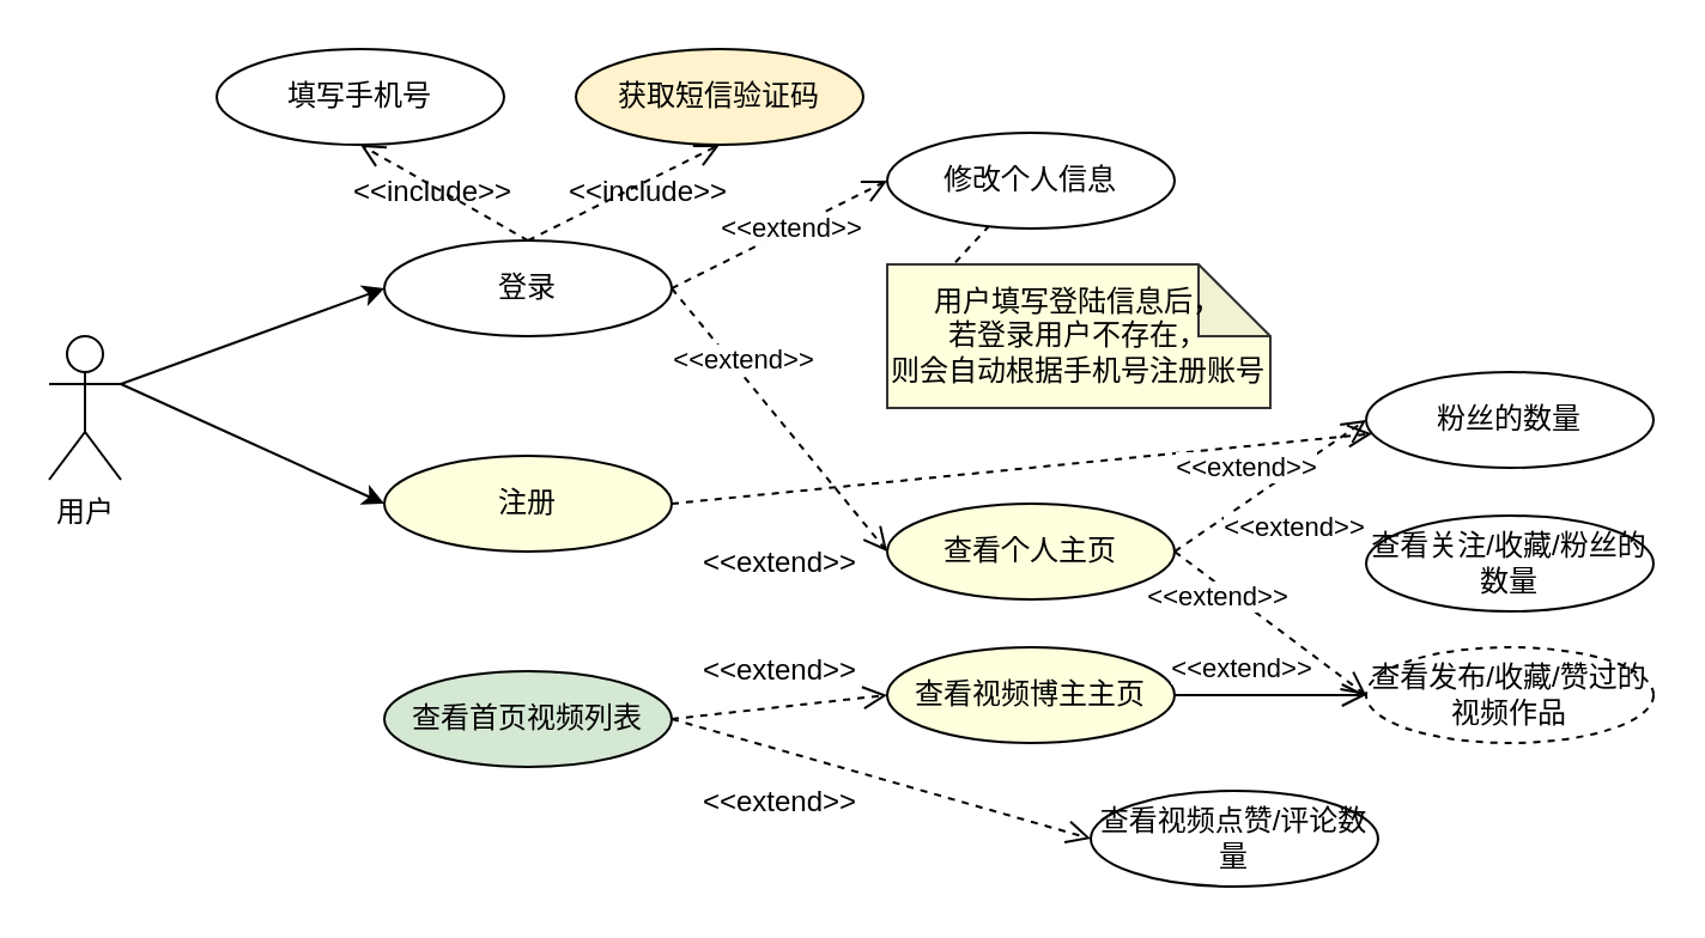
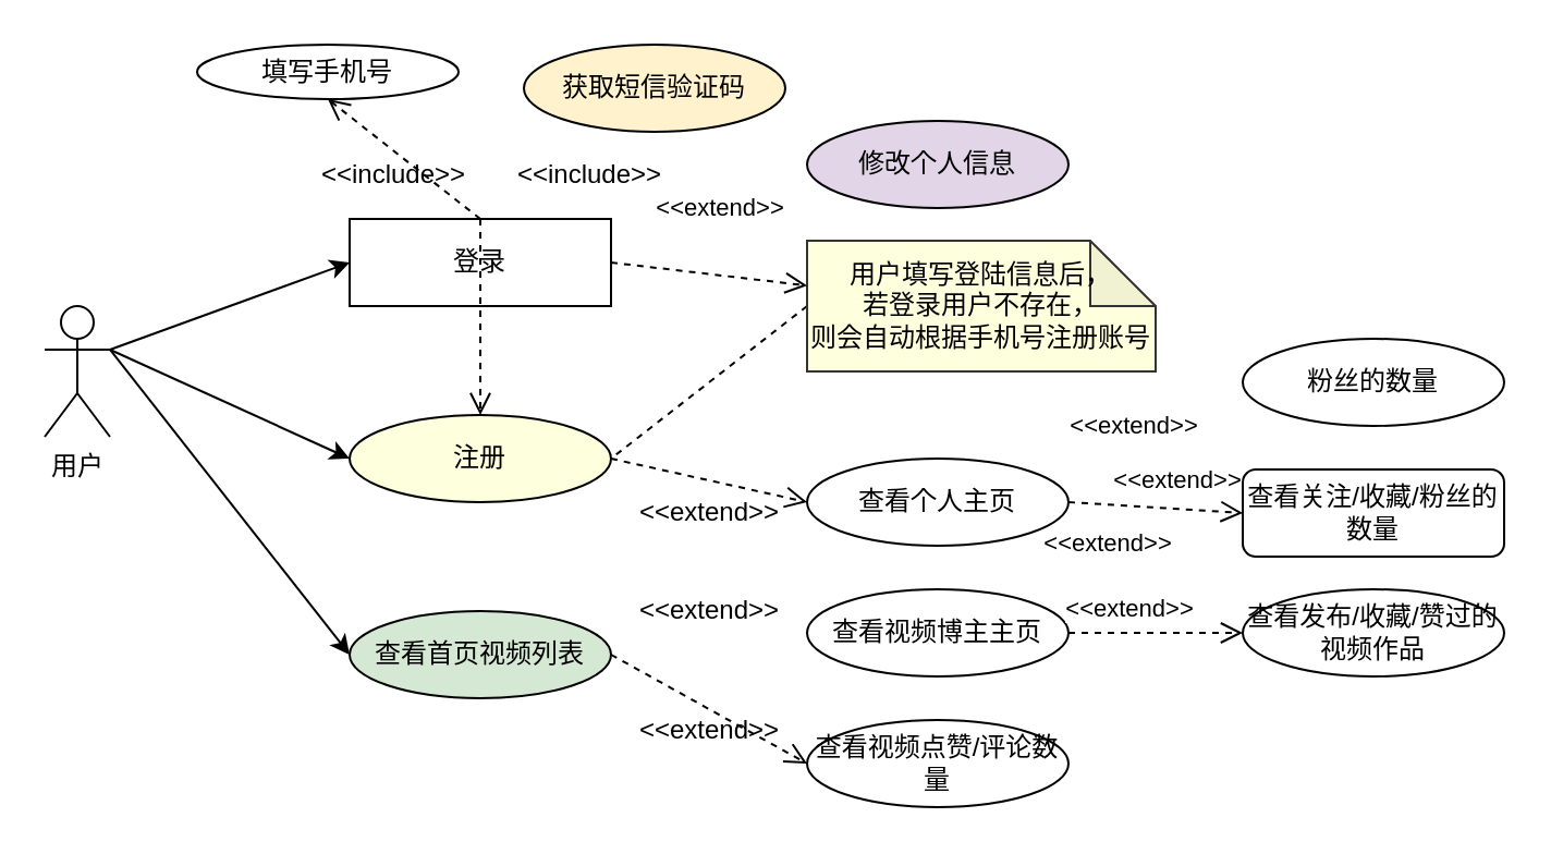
- <mxCell id="7" value="填写手机号" style="ellipse;whiteSpace=wrap;html=1;" parent="1" vertex="1"><mxGeometry x="90" y="20" width="120" height="40" as="geometry" /></mxCell>
+ <mxCell id="7" value="填写手机号" style="ellipse;whiteSpace=wrap;html=1;" parent="1" vertex="1"><mxGeometry x="90" y="20" width="120" height="25" as="geometry" /></mxCell>
- <mxCell id="20" value="修改个人信息" style="ellipse;whiteSpace=wrap;html=1;" parent="1" vertex="1"><mxGeometry x="370" y="55" width="120" height="40" as="geometry" /></mxCell>
+ <mxCell id="20" value="修改个人信息" style="ellipse;whiteSpace=wrap;html=1;fillColor=#e1d5e7;" parent="1" vertex="1"><mxGeometry x="370" y="55" width="120" height="40" as="geometry" /></mxCell>
- <mxCell id="10" value="" style="html=1;verticalAlign=bottom;endArrow=open;dashed=1;endSize=8;rounded=0;exitX=0.5;exitY=0;exitDx=0;exitDy=0;entryX=0.5;entryY=1;entryDx=0;entryDy=0;" parent="1" source="3" target="8" edge="1"><mxGeometry x="-0.4" y="9" relative="1" as="geometry"><mxPoint x="360" y="90" as="sourcePoint" /><mxPoint x="280" y="90" as="targetPoint" /><mxPoint as="offset" /></mxGeometry></mxCell>
+ <mxCell id="10" value="" style="html=1;verticalAlign=bottom;endArrow=open;dashed=1;endSize=8;rounded=0;exitX=0.5;exitY=0;exitDx=0;exitDy=0;" parent="1" source="3" target="4" edge="1"><mxGeometry x="-0.4" y="9" relative="1" as="geometry"><mxPoint x="360" y="90" as="sourcePoint" /><mxPoint x="280" y="90" as="targetPoint" /><mxPoint as="offset" /></mxGeometry></mxCell>
- <mxCell id="13" value="" style="endArrow=none;dashed=1;html=1;rounded=0;exitX=0;exitY=0.5;exitDx=0;exitDy=0;exitPerimeter=0;" parent="1" source="14" target="20" edge="1"><mxGeometry width="50" height="50" relative="1" as="geometry"><mxPoint x="380" y="247.5" as="sourcePoint" /><mxPoint x="-30" y="200" as="targetPoint" /></mxGeometry></mxCell>
+ <mxCell id="13" value="" style="endArrow=none;dashed=1;html=1;rounded=0;entryX=1;entryY=0.5;entryDx=0;entryDy=0;exitX=0;exitY=0.5;exitDx=0;exitDy=0;exitPerimeter=0;" parent="1" source="14" target="4" edge="1"><mxGeometry width="50" height="50" relative="1" as="geometry"><mxPoint x="380" y="247.5" as="sourcePoint" /><mxPoint x="-30" y="200" as="targetPoint" /></mxGeometry></mxCell>
- <mxCell id="23" value="" style="html=1;verticalAlign=bottom;endArrow=open;dashed=1;endSize=8;rounded=0;exitX=1;exitY=0.5;exitDx=0;exitDy=0;entryX=0;entryY=0.5;entryDx=0;entryDy=0;" parent="1" source="3" target="20" edge="1"><mxGeometry relative="1" as="geometry"><mxPoint x="410" y="-10" as="sourcePoint" /><mxPoint x="500" y="-10" as="targetPoint" /></mxGeometry></mxCell>
+ <mxCell id="23" value="" style="html=1;verticalAlign=bottom;endArrow=open;dashed=1;endSize=8;rounded=0;exitX=1;exitY=0.5;exitDx=0;exitDy=0;" parent="1" source="3" target="14" edge="1"><mxGeometry relative="1" as="geometry"><mxPoint x="410" y="-10" as="sourcePoint" /><mxPoint x="500" y="-10" as="targetPoint" /></mxGeometry></mxCell>
- <mxCell id="3" value="登录" style="ellipse;whiteSpace=wrap;html=1;" parent="1" vertex="1"><mxGeometry x="160" y="100" width="120" height="40" as="geometry" /></mxCell>
+ <mxCell id="3" value="登录" style="whiteSpace=wrap;html=1;rounded=0;" parent="1" vertex="1"><mxGeometry x="160" y="100" width="120" height="40" as="geometry" /></mxCell>
- <mxCell id="16" value="" style="html=1;verticalAlign=bottom;endArrow=open;dashed=1;endSize=8;rounded=0;entryX=0;entryY=0.5;entryDx=0;entryDy=0;exitX=1;exitY=0.5;exitDx=0;exitDy=0;" parent="1" source="3" target="15" edge="1"><mxGeometry relative="1" as="geometry"><mxPoint x="390" y="50" as="sourcePoint" /><mxPoint x="480" y="50" as="targetPoint" /></mxGeometry></mxCell>
- <mxCell id="17" value="&amp;lt;&amp;lt;extend&amp;gt;&amp;gt;" style="edgeLabel;html=1;align=center;verticalAlign=middle;resizable=0;points=[];" parent="16" vertex="1" connectable="0"><mxGeometry x="-0.24" y="2" relative="1" as="geometry"><mxPoint x="-6" y="-11" as="offset" /></mxGeometry></mxCell>
- <mxCell id="18" value="" style="html=1;verticalAlign=bottom;endArrow=open;dashed=1;endSize=8;rounded=0;exitX=1;exitY=0.5;exitDx=0;exitDy=0;" parent="1" source="4" target="25" edge="1"><mxGeometry relative="1" as="geometry"><mxPoint x="290" y="170" as="sourcePoint" /><mxPoint x="380" y="170" as="targetPoint" /></mxGeometry></mxCell>
+ <mxCell id="18" value="" style="html=1;verticalAlign=bottom;endArrow=open;dashed=1;endSize=8;rounded=0;entryX=0;entryY=0.5;entryDx=0;entryDy=0;exitX=1;exitY=0.5;exitDx=0;exitDy=0;" parent="1" source="4" target="15" edge="1"><mxGeometry relative="1" as="geometry"><mxPoint x="290" y="170" as="sourcePoint" /><mxPoint x="380" y="170" as="targetPoint" /></mxGeometry></mxCell>
- <mxCell id="28" value="" style="html=1;verticalAlign=bottom;endArrow=open;dashed=1;endSize=8;rounded=0;entryX=0;entryY=0.5;entryDx=0;entryDy=0;exitX=1;exitY=0.5;exitDx=0;exitDy=0;" parent="1" source="15" target="25" edge="1"><mxGeometry relative="1" as="geometry"><mxPoint x="460" y="280" as="sourcePoint" /><mxPoint x="550" y="280" as="targetPoint" /></mxGeometry></mxCell>
+ <mxCell id="39" value="" style="endArrow=classic;html=1;rounded=0;entryX=0;entryY=0.5;entryDx=0;entryDy=0;exitX=1;exitY=0.333;exitDx=0;exitDy=0;exitPerimeter=0;" parent="1" source="2" target="32" edge="1"><mxGeometry width="50" height="50" relative="1" as="geometry"><mxPoint x="-30" y="300" as="sourcePoint" /><mxPoint x="20" y="250" as="targetPoint" /></mxGeometry></mxCell>
- <mxCell id="15" value="查看个人主页" style="ellipse;whiteSpace=wrap;html=1;fillColor=#feffdd;" parent="1" vertex="1"><mxGeometry x="370" y="210" width="120" height="40" as="geometry" /></mxCell>
+ <mxCell id="15" value="查看个人主页" style="ellipse;whiteSpace=wrap;html=1;" parent="1" vertex="1"><mxGeometry x="370" y="210" width="120" height="40" as="geometry" /></mxCell>
+ <mxCell id="27" value="" style="html=1;verticalAlign=bottom;endArrow=open;dashed=1;endSize=8;rounded=0;entryX=0;entryY=0.5;entryDx=0;entryDy=0;exitX=1;exitY=0.5;exitDx=0;exitDy=0;" parent="1" source="15" target="22" edge="1"><mxGeometry relative="1" as="geometry"><mxPoint x="490" y="170" as="sourcePoint" /><mxPoint x="580" y="170" as="targetPoint" /></mxGeometry></mxCell>
- <mxCell id="22" value="查看关注/收藏/粉丝的数量" style="ellipse;whiteSpace=wrap;html=1;" parent="1" vertex="1"><mxGeometry x="570" y="215" width="120" height="40" as="geometry" /></mxCell>
+ <mxCell id="22" value="查看关注/收藏/粉丝的数量" style="whiteSpace=wrap;html=1;rounded=1;" parent="1" vertex="1"><mxGeometry x="570" y="215" width="120" height="40" as="geometry" /></mxCell>
- <mxCell id="26" value="" style="html=1;verticalAlign=bottom;endArrow=open;dashed=1;endSize=8;rounded=0;exitX=1;exitY=0.5;exitDx=0;exitDy=0;entryX=0;entryY=0.5;entryDx=0;entryDy=0;" parent="1" source="15" target="21" edge="1"><mxGeometry relative="1" as="geometry"><mxPoint x="440" y="100" as="sourcePoint" /><mxPoint x="530" y="100" as="targetPoint" /></mxGeometry></mxCell>
- <mxCell id="34" value="查看视频博主主页" style="ellipse;whiteSpace=wrap;html=1;fillColor=#feffdd;" parent="1" vertex="1"><mxGeometry x="370" y="270" width="120" height="40" as="geometry" /></mxCell>
+ <mxCell id="34" value="查看视频博主主页" style="ellipse;whiteSpace=wrap;html=1;" parent="1" vertex="1"><mxGeometry x="370" y="270" width="120" height="40" as="geometry" /></mxCell>
- <mxCell id="38" value="" style="html=1;verticalAlign=bottom;endArrow=open;dashed=0;endSize=8;rounded=0;entryX=0;entryY=0.5;entryDx=0;entryDy=0;exitX=1;exitY=0.5;exitDx=0;exitDy=0;" parent="1" source="34" target="21" edge="1"><mxGeometry relative="1" as="geometry"><mxPoint x="490" y="320" as="sourcePoint" /><mxPoint x="580" y="320" as="targetPoint" /></mxGeometry></mxCell>
+ <mxCell id="38" value="" style="html=1;verticalAlign=bottom;endArrow=open;dashed=1;endSize=8;rounded=0;entryX=0;entryY=0.5;entryDx=0;entryDy=0;exitX=1;exitY=0.5;exitDx=0;exitDy=0;" parent="1" source="34" target="21" edge="1"><mxGeometry relative="1" as="geometry"><mxPoint x="490" y="320" as="sourcePoint" /><mxPoint x="580" y="320" as="targetPoint" /></mxGeometry></mxCell>
- <mxCell id="21" value="查看发布/收藏/赞过的视频作品" style="ellipse;whiteSpace=wrap;html=1;dashed=1;" parent="1" vertex="1"><mxGeometry x="570" y="270" width="120" height="40" as="geometry" /></mxCell>
+ <mxCell id="21" value="查看发布/收藏/赞过的视频作品" style="ellipse;whiteSpace=wrap;html=1;" parent="1" vertex="1"><mxGeometry x="570" y="270" width="120" height="40" as="geometry" /></mxCell>
- <mxCell id="35" value="" style="html=1;verticalAlign=bottom;endArrow=open;dashed=1;endSize=8;rounded=0;entryX=0;entryY=0.5;entryDx=0;entryDy=0;exitX=1;exitY=0.5;exitDx=0;exitDy=0;" parent="1" source="32" target="34" edge="1"><mxGeometry relative="1" as="geometry"><mxPoint x="230" y="350" as="sourcePoint" /><mxPoint x="320" y="350" as="targetPoint" /></mxGeometry></mxCell>
- <mxCell id="33" value="查看视频点赞/评论数量" style="ellipse;whiteSpace=wrap;html=1;" parent="1" vertex="1"><mxGeometry x="455" y="330" width="120" height="40" as="geometry" /></mxCell>
+ <mxCell id="33" value="查看视频点赞/评论数量" style="ellipse;whiteSpace=wrap;html=1;" parent="1" vertex="1"><mxGeometry x="370" y="330" width="120" height="40" as="geometry" /></mxCell>
